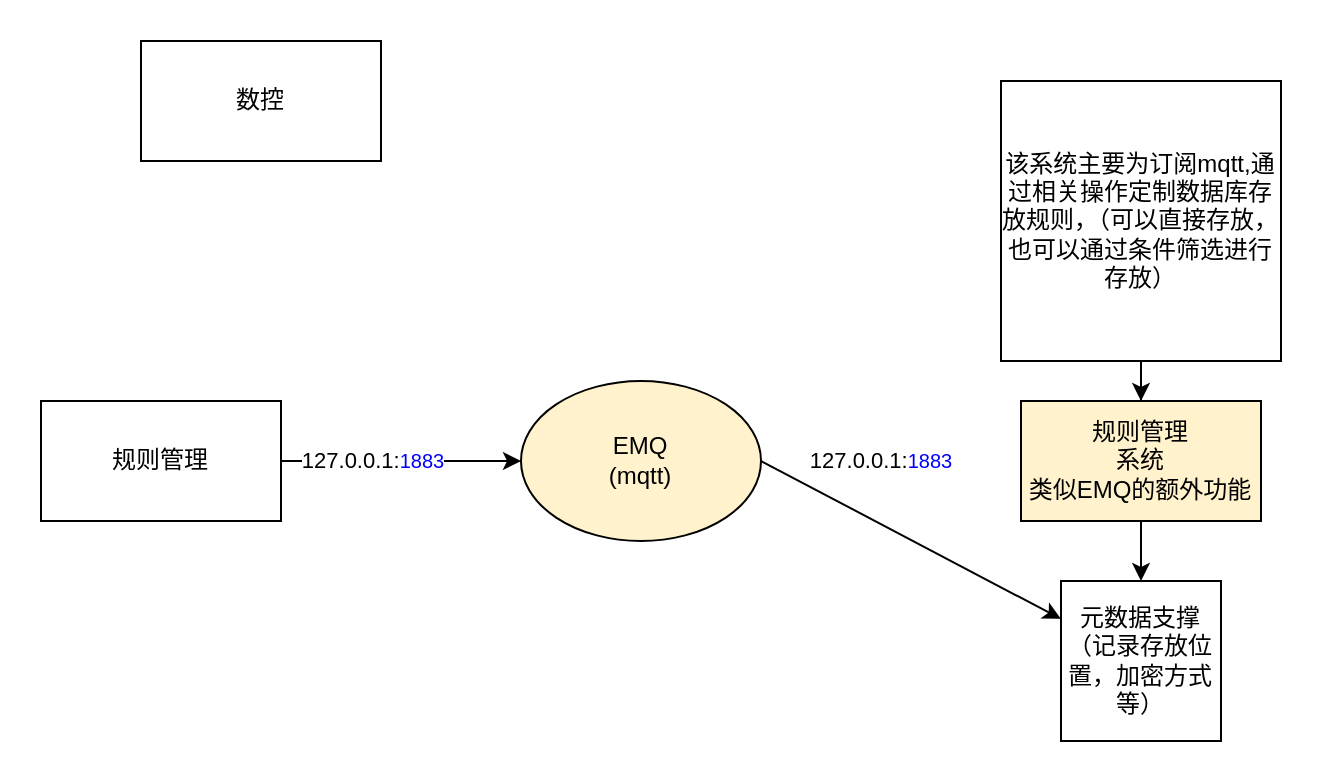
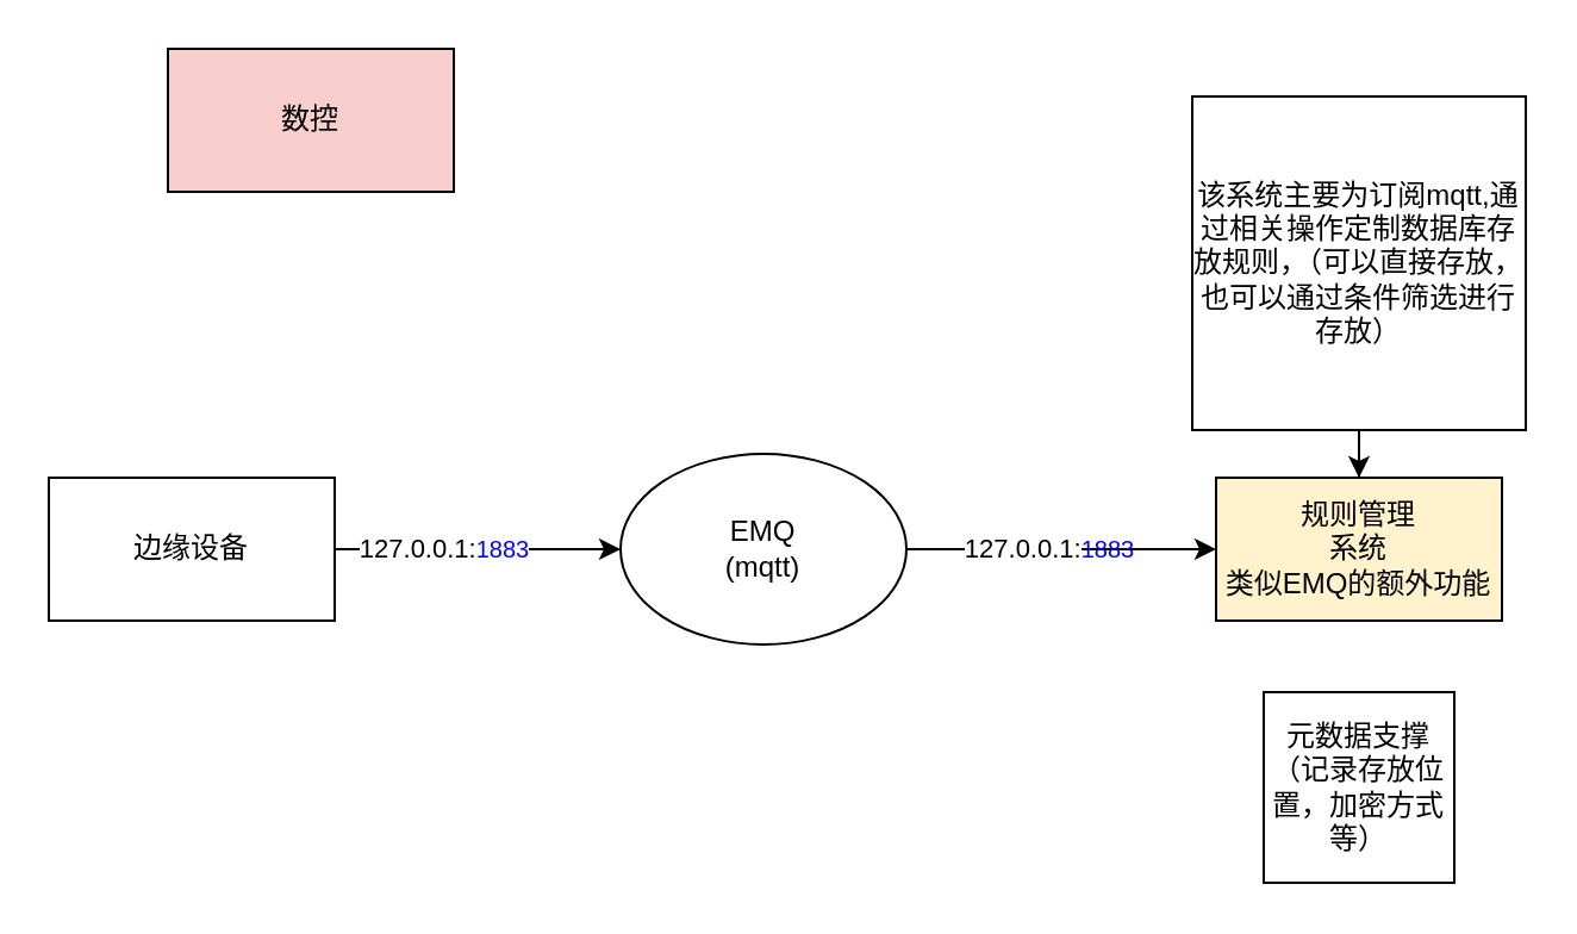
- <mxCell id="13" value="数控" style="rounded=0;whiteSpace=wrap;html=1;" vertex="1" parent="1"><mxGeometry x="70" y="20" width="120" height="60" as="geometry" /></mxCell>
+ <mxCell id="13" value="数控" style="rounded=0;whiteSpace=wrap;html=1;fillColor=#f8cecc;" vertex="1" parent="1"><mxGeometry x="70" y="20" width="120" height="60" as="geometry" /></mxCell>
- <mxCell id="4" value="规则管理" style="rounded=0;whiteSpace=wrap;html=1;" vertex="1" parent="1"><mxGeometry x="20" y="200" width="120" height="60" as="geometry" /></mxCell>
+ <mxCell id="4" value="边缘设备" style="rounded=0;whiteSpace=wrap;html=1;" vertex="1" parent="1"><mxGeometry x="20" y="200" width="120" height="60" as="geometry" /></mxCell>
- <mxCell id="6" value="EMQ&lt;br&gt;(mqtt)" style="ellipse;whiteSpace=wrap;html=1;fillColor=#fff2cc;" vertex="1" parent="1"><mxGeometry x="260" y="190" width="120" height="80" as="geometry" /></mxCell>
+ <mxCell id="6" value="EMQ&lt;br&gt;(mqtt)" style="ellipse;whiteSpace=wrap;html=1;" vertex="1" parent="1"><mxGeometry x="260" y="190" width="120" height="80" as="geometry" /></mxCell>
- <mxCell id="5" style="edgeStyle=none;rounded=0;orthogonalLoop=1;jettySize=auto;html=1;exitX=1;exitY=0.5;exitDx=0;exitDy=0;" edge="1" parent="1" source="6" target="11"><mxGeometry relative="1" as="geometry" /></mxCell>
+ <mxCell id="5" style="edgeStyle=none;rounded=0;orthogonalLoop=1;jettySize=auto;html=1;exitX=1;exitY=0.5;exitDx=0;exitDy=0;" edge="1" parent="1" source="6" target="8"><mxGeometry relative="1" as="geometry" /></mxCell>
- <mxCell id="7" style="edgeStyle=none;rounded=0;orthogonalLoop=1;jettySize=auto;html=1;exitX=0.5;exitY=1;exitDx=0;exitDy=0;entryX=0.5;entryY=0;entryDx=0;entryDy=0;" edge="1" parent="1" source="8" target="11"><mxGeometry relative="1" as="geometry" /></mxCell>
